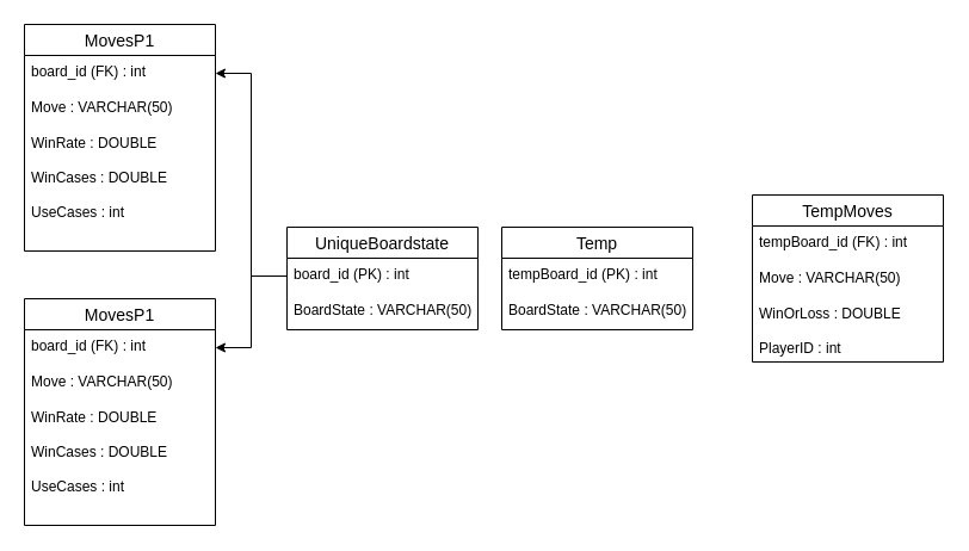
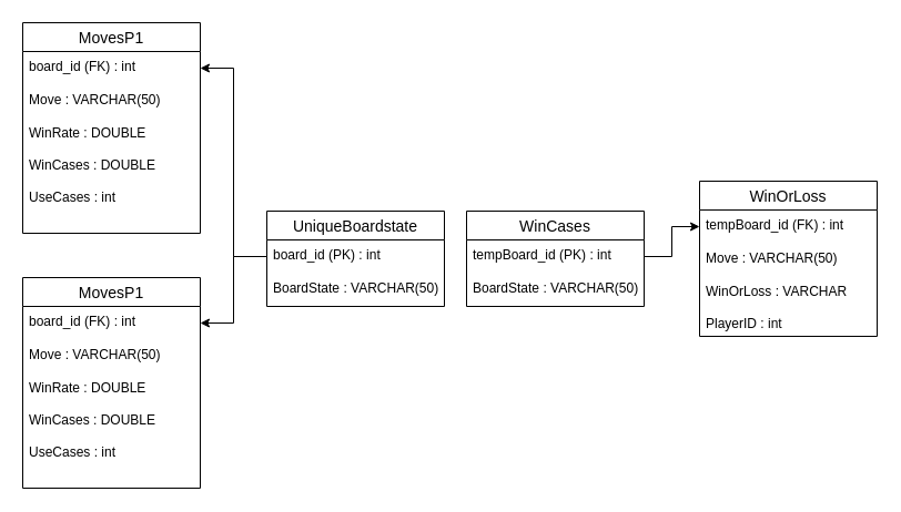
- <mxCell id="18" value="TempMoves" style="swimlane;fontStyle=0;childLayout=stackLayout;horizontal=1;startSize=26;horizontalStack=0;resizeParent=1;resizeParentMax=0;resizeLast=0;collapsible=1;marginBottom=0;align=center;fontSize=14;" vertex="1" parent="1"><mxGeometry x="630" y="163" width="160" height="140" as="geometry" /></mxCell>
+ <mxCell id="18" value="WinOrLoss" style="swimlane;fontStyle=0;childLayout=stackLayout;horizontal=1;startSize=26;horizontalStack=0;resizeParent=1;resizeParentMax=0;resizeLast=0;collapsible=1;marginBottom=0;align=center;fontSize=14;" vertex="1" parent="1"><mxGeometry x="630" y="163" width="160" height="140" as="geometry" /></mxCell>
- <mxCell id="15" value="Temp" style="swimlane;fontStyle=0;childLayout=stackLayout;horizontal=1;startSize=26;horizontalStack=0;resizeParent=1;resizeParentMax=0;resizeLast=0;collapsible=1;marginBottom=0;align=center;fontSize=14;" vertex="1" parent="1"><mxGeometry x="420" y="190" width="160" height="86" as="geometry" /></mxCell>
+ <mxCell id="15" value="WinCases" style="swimlane;fontStyle=0;childLayout=stackLayout;horizontal=1;startSize=26;horizontalStack=0;resizeParent=1;resizeParentMax=0;resizeLast=0;collapsible=1;marginBottom=0;align=center;fontSize=14;" vertex="1" parent="1"><mxGeometry x="420" y="190" width="160" height="86" as="geometry" /></mxCell>
+ <mxCell id="22" style="edgeStyle=orthogonalEdgeStyle;rounded=0;orthogonalLoop=1;jettySize=auto;html=1;exitX=1;exitY=0.5;exitDx=0;exitDy=0;entryX=0;entryY=0.5;entryDx=0;entryDy=0;" edge="1" parent="1" source="16" target="19"><mxGeometry relative="1" as="geometry" /></mxCell>
- <mxCell id="21" value="&lt;div&gt;WinOrLoss : DOUBLE&lt;/div&gt;&lt;div&gt;&lt;br&gt;&lt;/div&gt;&lt;div&gt;PlayerID : int&lt;br&gt;&lt;/div&gt;&lt;div&gt;&lt;br&gt;&lt;/div&gt;&lt;div&gt;&lt;br&gt;&lt;/div&gt;" style="text;strokeColor=none;fillColor=none;spacingLeft=4;spacingRight=4;overflow=hidden;rotatable=0;points=[[0,0.5],[1,0.5]];portConstraint=eastwest;fontSize=12;whiteSpace=wrap;html=1;" vertex="1" parent="18"><mxGeometry y="86" width="160" height="54" as="geometry" /></mxCell>
+ <mxCell id="21" value="&lt;div&gt;WinOrLoss : VARCHAR&lt;/div&gt;&lt;div&gt;&lt;br&gt;&lt;/div&gt;&lt;div&gt;PlayerID : int&lt;br&gt;&lt;/div&gt;&lt;div&gt;&lt;br&gt;&lt;/div&gt;&lt;div&gt;&lt;br&gt;&lt;/div&gt;" style="text;strokeColor=none;fillColor=none;spacingLeft=4;spacingRight=4;overflow=hidden;rotatable=0;points=[[0,0.5],[1,0.5]];portConstraint=eastwest;fontSize=12;whiteSpace=wrap;html=1;" vertex="1" parent="18"><mxGeometry y="86" width="160" height="54" as="geometry" /></mxCell>
